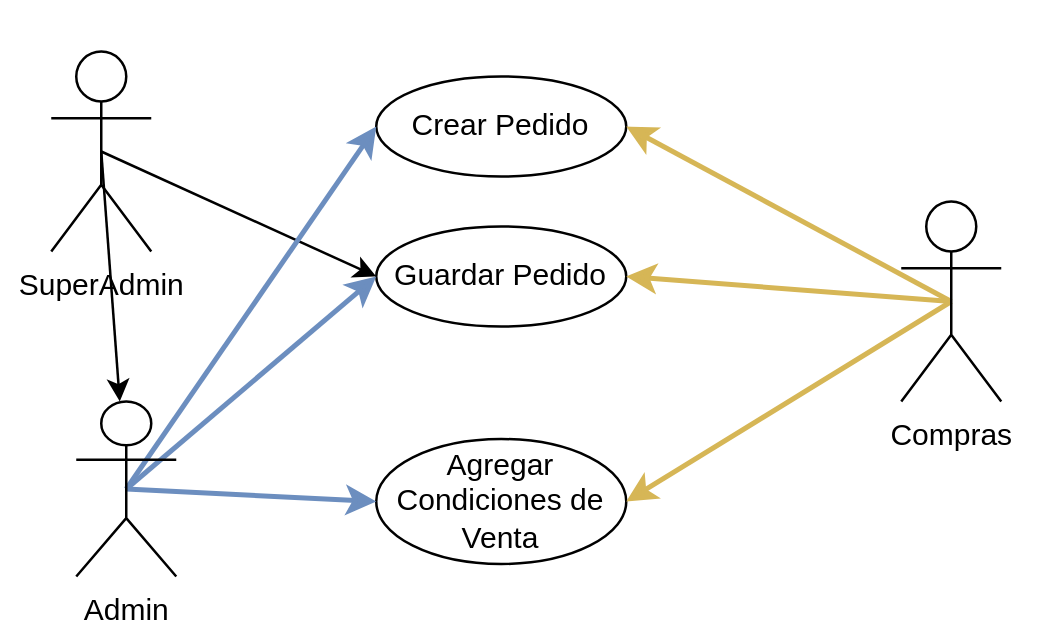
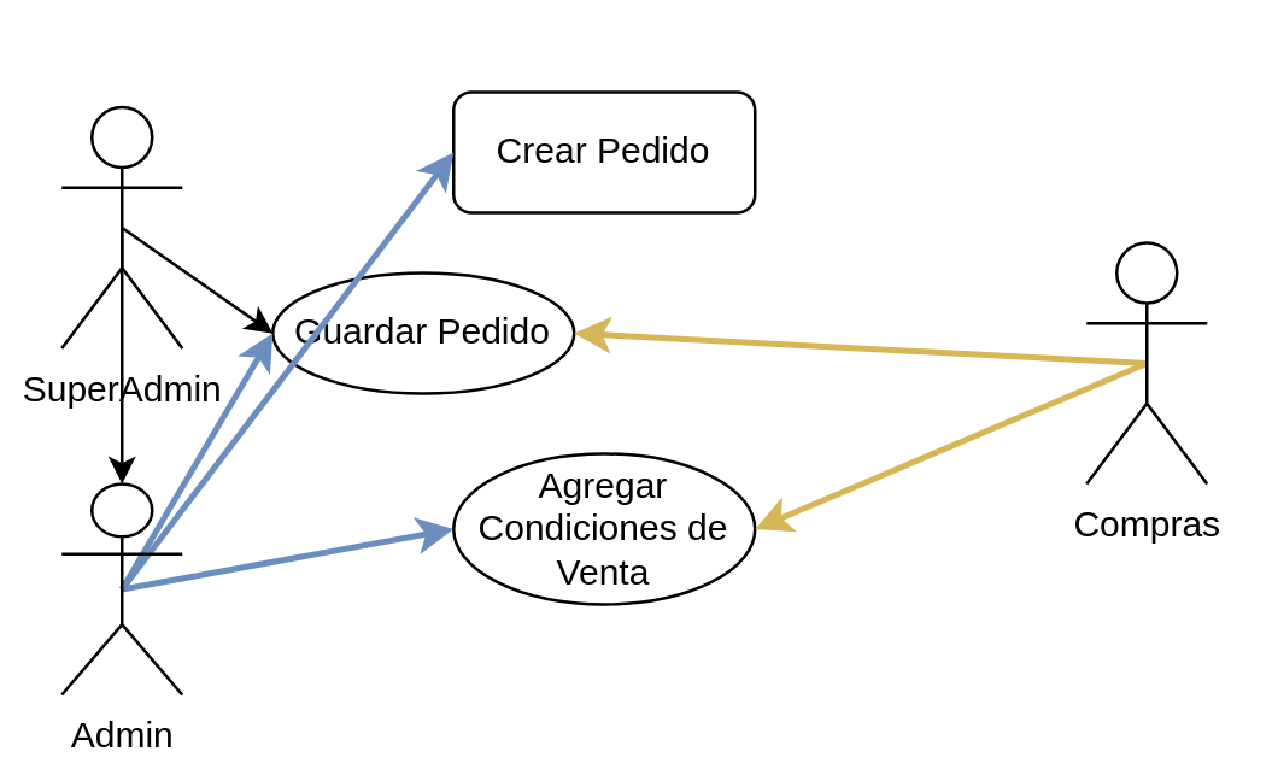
- <mxCell id="2" value="Crear Pedido" style="ellipse;whiteSpace=wrap;html=1;" vertex="1" parent="1"><mxGeometry x="150" y="30" width="100" height="40" as="geometry" /></mxCell>
+ <mxCell id="2" value="Crear Pedido" style="whiteSpace=wrap;html=1;rounded=1;" vertex="1" parent="1"><mxGeometry x="150" y="30" width="100" height="40" as="geometry" /></mxCell>
- <mxCell id="7" value="SuperAdmin" style="shape=umlActor;verticalLabelPosition=bottom;verticalAlign=top;html=1;outlineConnect=0;" vertex="1" parent="1"><mxGeometry x="20" y="20" width="40" height="80" as="geometry" /></mxCell>
+ <mxCell id="7" value="SuperAdmin" style="shape=umlActor;verticalLabelPosition=bottom;verticalAlign=top;html=1;outlineConnect=0;" vertex="1" parent="1"><mxGeometry x="20" y="35" width="40" height="80" as="geometry" /></mxCell>
- <mxCell id="12" style="rounded=0;orthogonalLoop=1;jettySize=auto;html=1;exitX=0.5;exitY=0.5;exitDx=0;exitDy=0;exitPerimeter=0;entryX=1;entryY=0.5;entryDx=0;entryDy=0;fillColor=#fff2cc;strokeColor=#d6b656;strokeWidth=2;" edge="1" parent="1" source="15" target="2"><mxGeometry relative="1" as="geometry" /></mxCell>
- <mxCell id="3" value="Guardar Pedido" style="ellipse;whiteSpace=wrap;html=1;" vertex="1" parent="1"><mxGeometry x="150" y="90" width="100" height="40" as="geometry" /></mxCell>
+ <mxCell id="3" value="Guardar Pedido" style="ellipse;whiteSpace=wrap;html=1;" vertex="1" parent="1"><mxGeometry x="90" y="90" width="100" height="40" as="geometry" /></mxCell>
- <mxCell id="11" value="Admin" style="shape=umlActor;verticalLabelPosition=bottom;verticalAlign=top;html=1;outlineConnect=0;" vertex="1" parent="1"><mxGeometry x="30" y="160" width="40" height="70" as="geometry" /></mxCell>
+ <mxCell id="11" value="Admin" style="shape=umlActor;verticalLabelPosition=bottom;verticalAlign=top;html=1;outlineConnect=0;" vertex="1" parent="1"><mxGeometry x="20" y="160" width="40" height="70" as="geometry" /></mxCell>
- <mxCell id="4" value="Agregar Condiciones de Venta" style="ellipse;whiteSpace=wrap;html=1;" vertex="1" parent="1"><mxGeometry x="150" y="175" width="100" height="50" as="geometry" /></mxCell>
+ <mxCell id="4" value="Agregar Condiciones de Venta" style="ellipse;whiteSpace=wrap;html=1;" vertex="1" parent="1"><mxGeometry x="150" y="150" width="100" height="50" as="geometry" /></mxCell>
